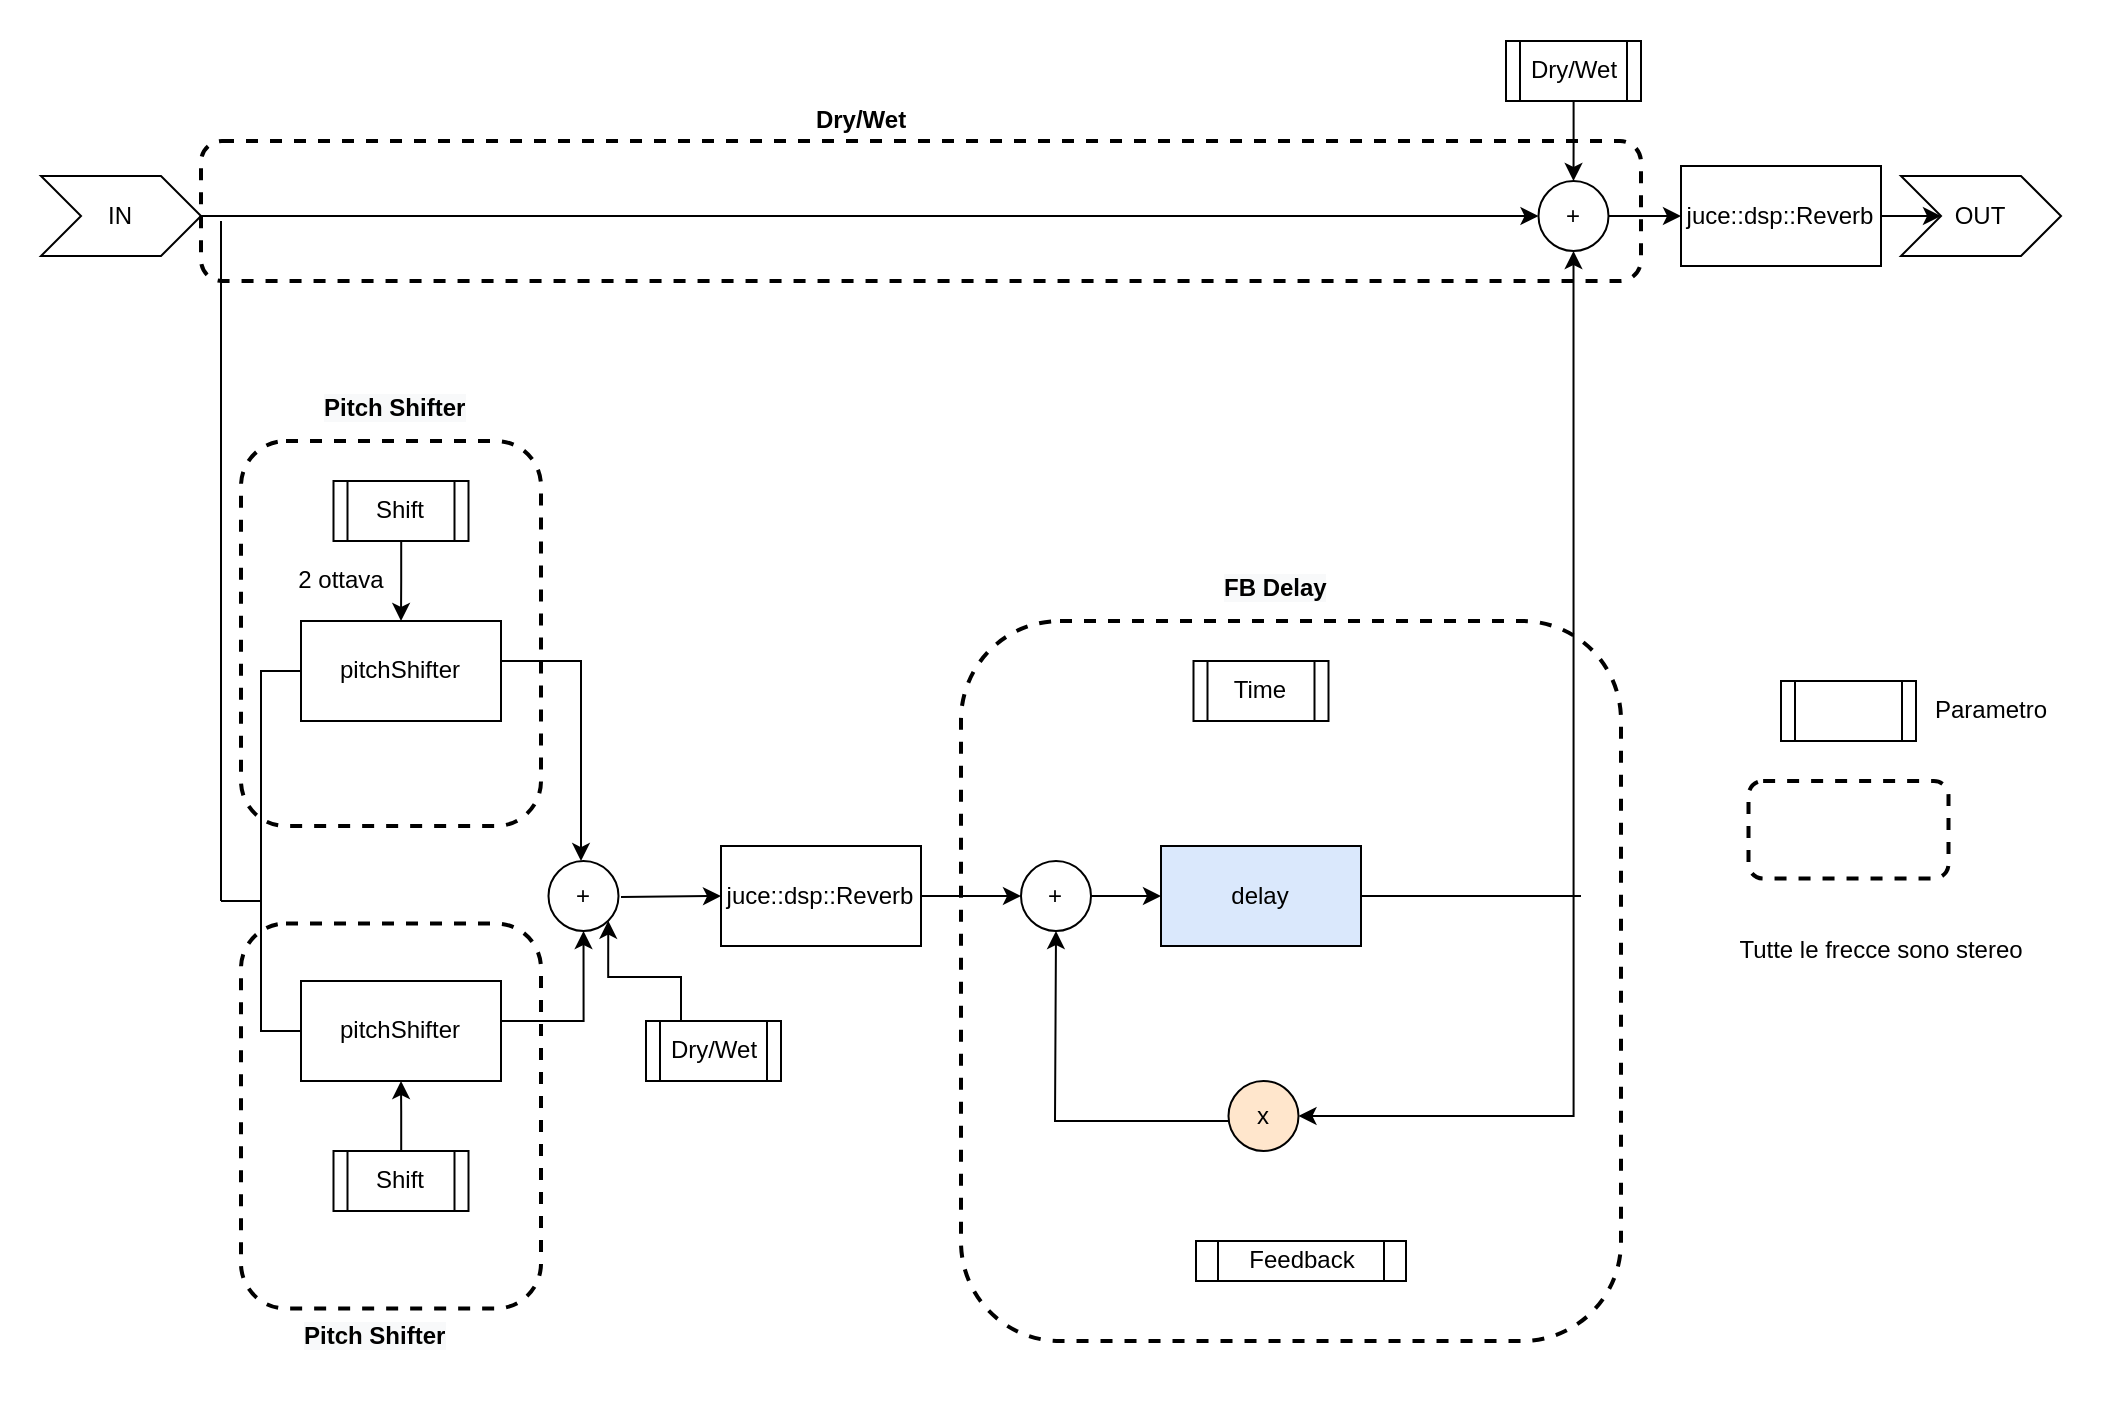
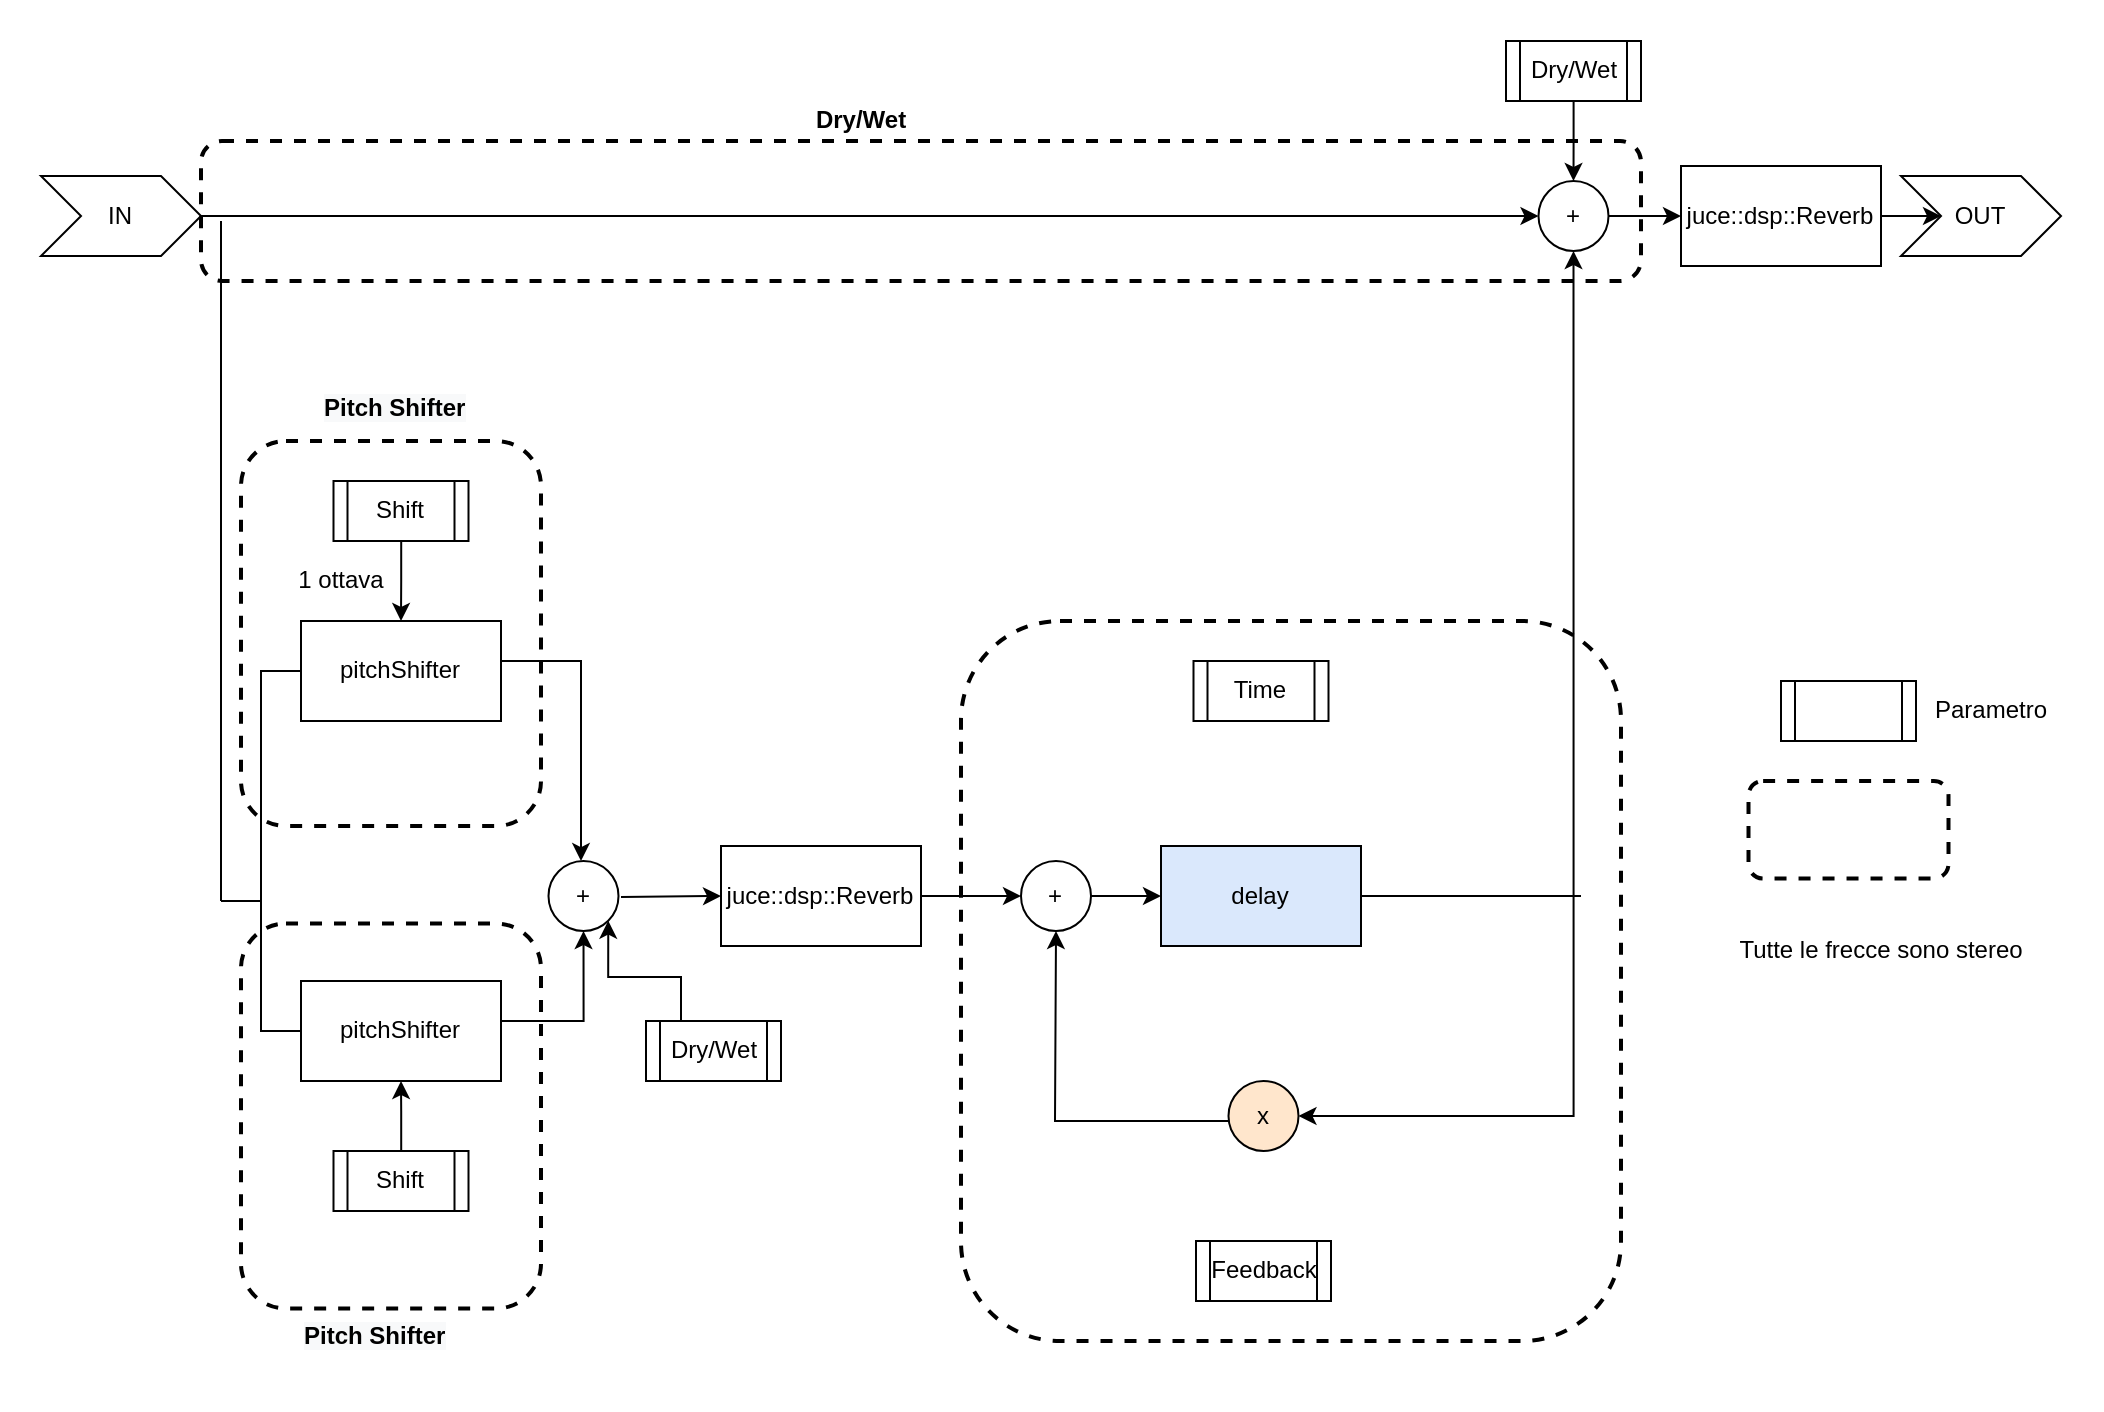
- <mxCell id="38" value="2 ottava" style="text;html=1;align=center;verticalAlign=middle;resizable=0;points=[];autosize=1;strokeColor=none;fillColor=none;" vertex="1" parent="1"><mxGeometry x="140" y="280" width="60" height="20" as="geometry" /></mxCell>
+ <mxCell id="38" value="1 ottava" style="text;html=1;align=center;verticalAlign=middle;resizable=0;points=[];autosize=1;strokeColor=none;fillColor=none;" vertex="1" parent="1"><mxGeometry x="140" y="280" width="60" height="20" as="geometry" /></mxCell>
- <mxCell id="42" value="&lt;b style=&quot;color: rgb(0 , 0 , 0) ; font-family: &amp;#34;helvetica&amp;#34; ; font-size: 12px ; font-style: normal ; letter-spacing: normal ; text-align: center ; text-indent: 0px ; text-transform: none ; word-spacing: 0px ; background-color: rgb(248 , 249 , 250)&quot;&gt;FB Delay&lt;/b&gt;" style="text;whiteSpace=wrap;html=1;" vertex="1" parent="1"><mxGeometry x="610" y="280" width="70" height="30" as="geometry" /></mxCell>
- <mxCell id="21" value="Feedback" style="shape=process;whiteSpace=wrap;html=1;backgroundOutline=1;" vertex="1" parent="1"><mxGeometry x="597.5" y="620" width="105" height="20" as="geometry" /></mxCell>
+ <mxCell id="21" value="Feedback" style="shape=process;whiteSpace=wrap;html=1;backgroundOutline=1;" vertex="1" parent="1"><mxGeometry x="597.5" y="620" width="67.5" height="30" as="geometry" /></mxCell>
